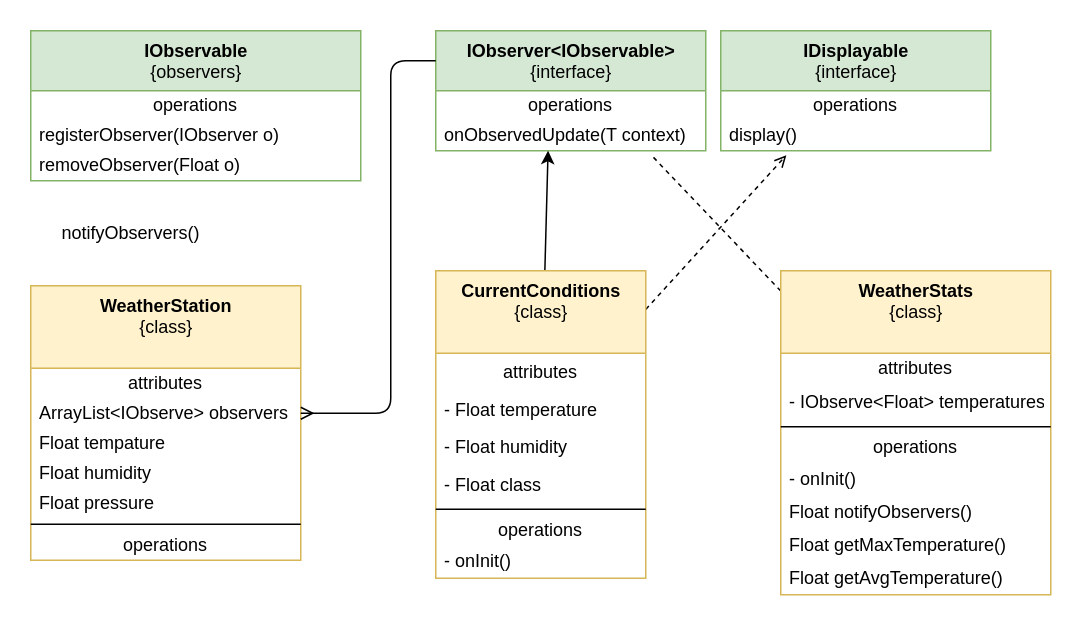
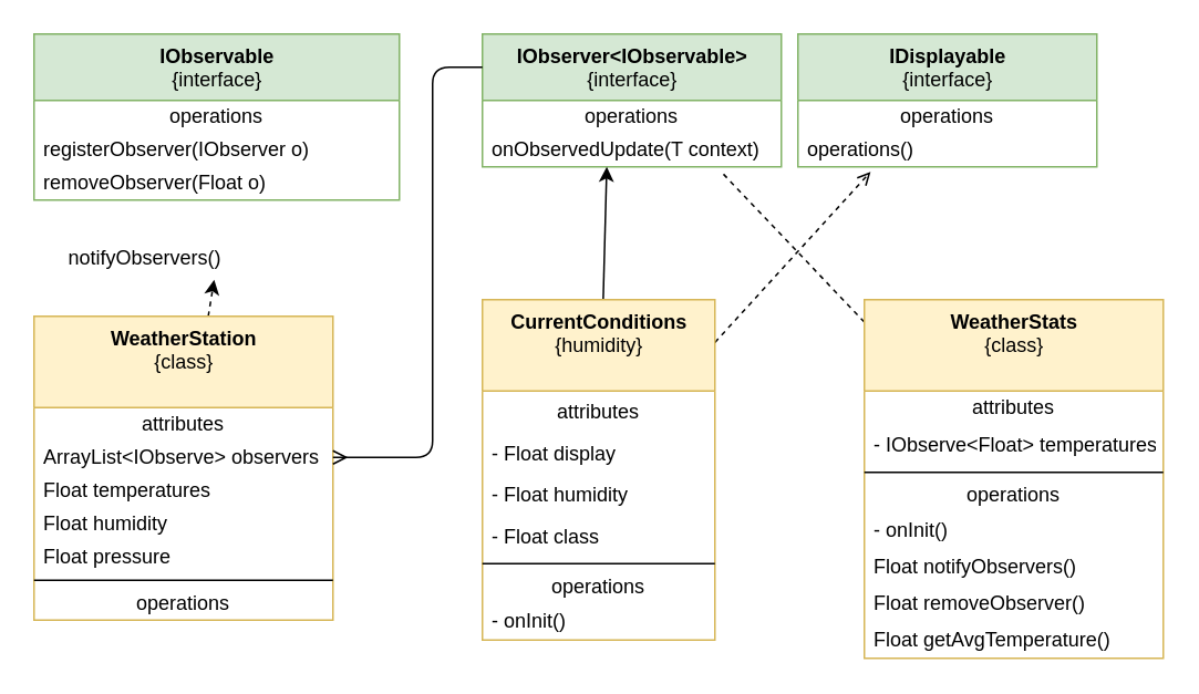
- <mxCell id="2" value="&lt;b&gt;IObservable&lt;/b&gt;&lt;br&gt;{observers}" style="swimlane;fontStyle=0;align=center;verticalAlign=top;childLayout=stackLayout;horizontal=1;startSize=40;horizontalStack=0;resizeParent=1;resizeParentMax=0;resizeLast=0;collapsible=0;marginBottom=0;html=1;fillColor=#d5e8d4;strokeColor=#82b366;" parent="1" vertex="1"><mxGeometry x="20" y="20" width="220" height="100" as="geometry" /></mxCell>
+ <mxCell id="2" value="&lt;b&gt;IObservable&lt;/b&gt;&lt;br&gt;{interface}" style="swimlane;fontStyle=0;align=center;verticalAlign=top;childLayout=stackLayout;horizontal=1;startSize=40;horizontalStack=0;resizeParent=1;resizeParentMax=0;resizeLast=0;collapsible=0;marginBottom=0;html=1;fillColor=#d5e8d4;strokeColor=#82b366;" parent="1" vertex="1"><mxGeometry x="20" y="20" width="220" height="100" as="geometry" /></mxCell>
- <mxCell id="20" value="display()" style="text;html=1;strokeColor=none;fillColor=none;align=left;verticalAlign=middle;spacingLeft=4;spacingRight=4;overflow=hidden;rotatable=0;points=[[0,0.5],[1,0.5]];portConstraint=eastwest;" parent="18" vertex="1"><mxGeometry y="60" width="180" height="20" as="geometry" /></mxCell>
+ <mxCell id="20" value="operations()" style="text;html=1;strokeColor=none;fillColor=none;align=left;verticalAlign=middle;spacingLeft=4;spacingRight=4;overflow=hidden;rotatable=0;points=[[0,0.5],[1,0.5]];portConstraint=eastwest;" parent="18" vertex="1"><mxGeometry y="60" width="180" height="20" as="geometry" /></mxCell>
+ <mxCell id="6" style="edgeStyle=none;html=1;dashed=1;entryX=0.425;entryY=1.15;entryDx=0;entryDy=0;entryPerimeter=0;" parent="1" source="7" target="42" edge="1"><mxGeometry relative="1" as="geometry"><mxPoint x="50" y="150" as="targetPoint" /></mxGeometry></mxCell>
- <mxCell id="23" value="&lt;b&gt;CurrentConditions&lt;/b&gt;&lt;br&gt;{class}" style="swimlane;fontStyle=0;align=center;verticalAlign=top;childLayout=stackLayout;horizontal=1;startSize=55;horizontalStack=0;resizeParent=1;resizeParentMax=0;resizeLast=0;collapsible=0;marginBottom=0;html=1;fillColor=#fff2cc;strokeColor=#d6b656;" parent="1" vertex="1"><mxGeometry x="290" y="180" width="140" height="205" as="geometry" /></mxCell>
+ <mxCell id="23" value="&lt;b&gt;CurrentConditions&lt;/b&gt;&lt;br&gt;{humidity}" style="swimlane;fontStyle=0;align=center;verticalAlign=top;childLayout=stackLayout;horizontal=1;startSize=55;horizontalStack=0;resizeParent=1;resizeParentMax=0;resizeLast=0;collapsible=0;marginBottom=0;html=1;fillColor=#fff2cc;strokeColor=#d6b656;" parent="1" vertex="1"><mxGeometry x="290" y="180" width="140" height="205" as="geometry" /></mxCell>
- <mxCell id="25" value="- Float temperature" style="text;html=1;strokeColor=none;fillColor=none;align=left;verticalAlign=middle;spacingLeft=4;spacingRight=4;overflow=hidden;rotatable=0;points=[[0,0.5],[1,0.5]];portConstraint=eastwest;" vertex="1" parent="23"><mxGeometry y="80" width="140" height="25" as="geometry" /></mxCell>
+ <mxCell id="25" value="- Float display" style="text;html=1;strokeColor=none;fillColor=none;align=left;verticalAlign=middle;spacingLeft=4;spacingRight=4;overflow=hidden;rotatable=0;points=[[0,0.5],[1,0.5]];portConstraint=eastwest;" vertex="1" parent="23"><mxGeometry y="80" width="140" height="25" as="geometry" /></mxCell>
- <mxCell id="10" value="Float tempature" style="text;html=1;strokeColor=none;fillColor=none;align=left;verticalAlign=middle;spacingLeft=4;spacingRight=4;overflow=hidden;rotatable=0;points=[[0,0.5],[1,0.5]];portConstraint=eastwest;" parent="7" vertex="1"><mxGeometry y="95" width="180" height="20" as="geometry" /></mxCell>
+ <mxCell id="10" value="Float temperatures" style="text;html=1;strokeColor=none;fillColor=none;align=left;verticalAlign=middle;spacingLeft=4;spacingRight=4;overflow=hidden;rotatable=0;points=[[0,0.5],[1,0.5]];portConstraint=eastwest;" parent="7" vertex="1"><mxGeometry y="95" width="180" height="20" as="geometry" /></mxCell>
- <mxCell id="39" value="Float getMaxTemperature()" style="text;html=1;strokeColor=none;fillColor=none;align=left;verticalAlign=middle;spacingLeft=4;spacingRight=4;overflow=hidden;rotatable=0;points=[[0,0.5],[1,0.5]];portConstraint=eastwest;" vertex="1" parent="32"><mxGeometry y="172" width="180" height="22" as="geometry" /></mxCell>
+ <mxCell id="39" value="Float removeObserver()" style="text;html=1;strokeColor=none;fillColor=none;align=left;verticalAlign=middle;spacingLeft=4;spacingRight=4;overflow=hidden;rotatable=0;points=[[0,0.5],[1,0.5]];portConstraint=eastwest;" vertex="1" parent="32"><mxGeometry y="172" width="180" height="22" as="geometry" /></mxCell>
